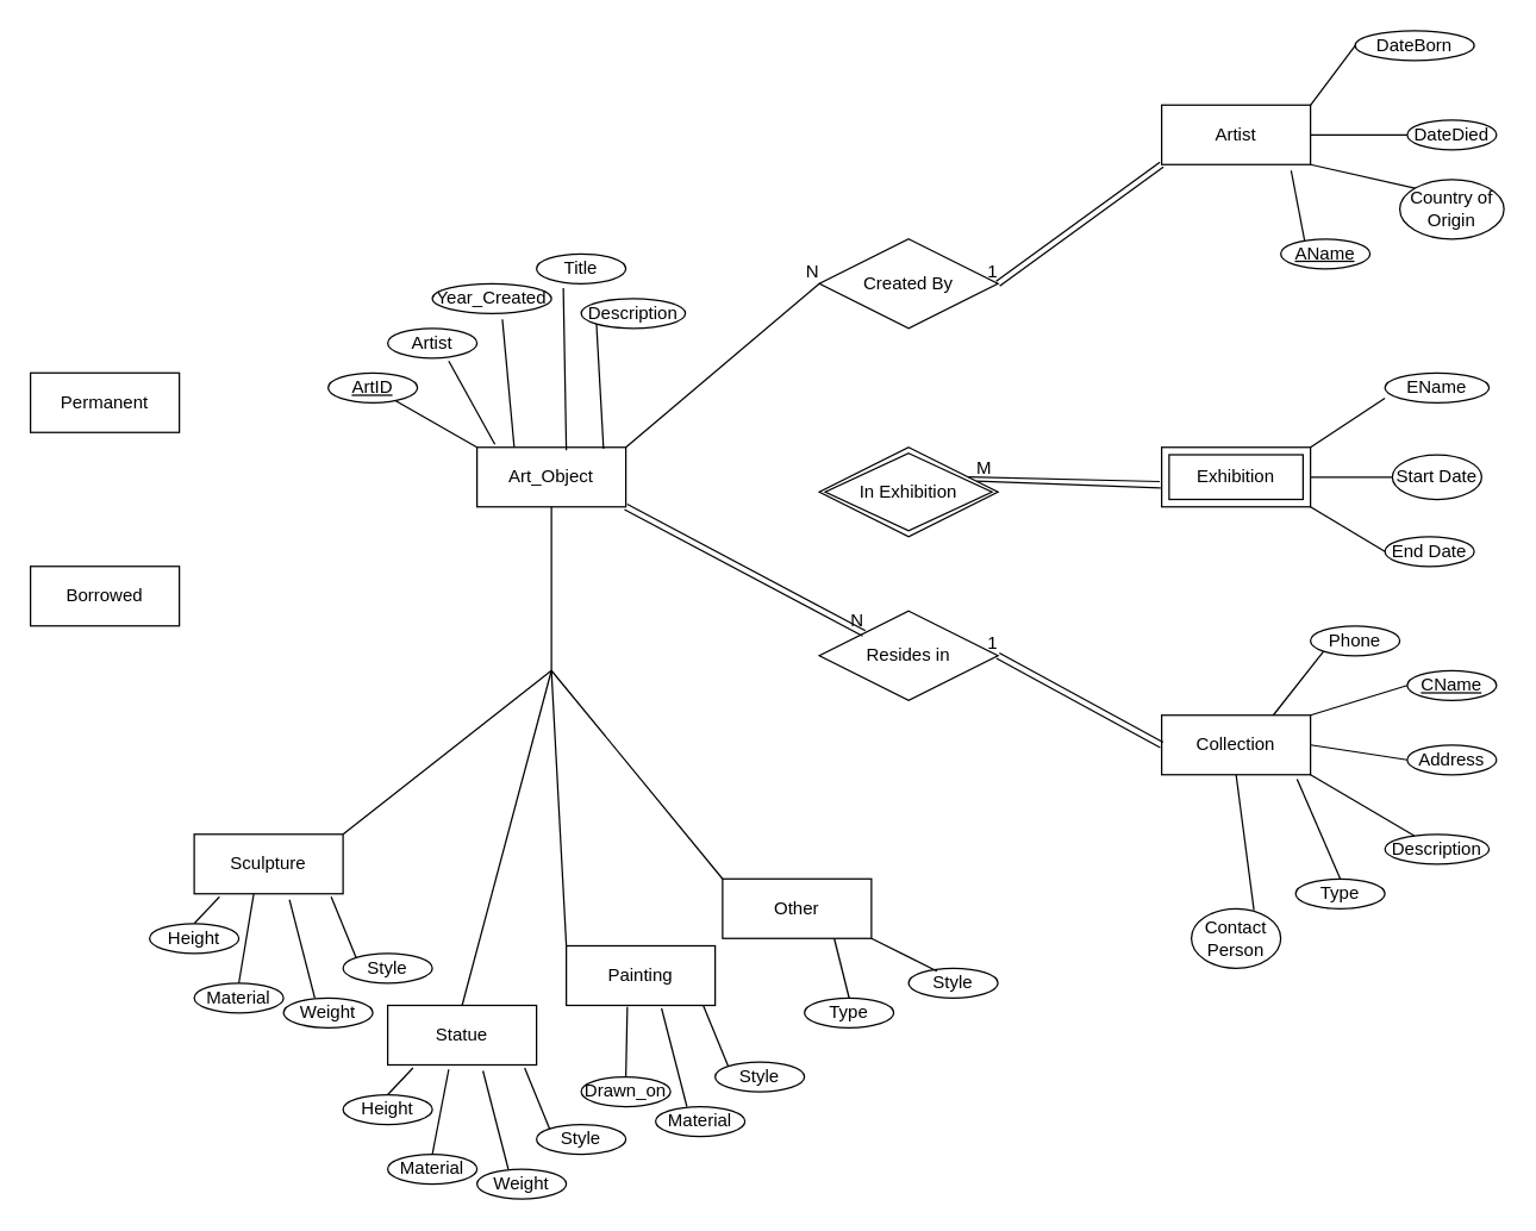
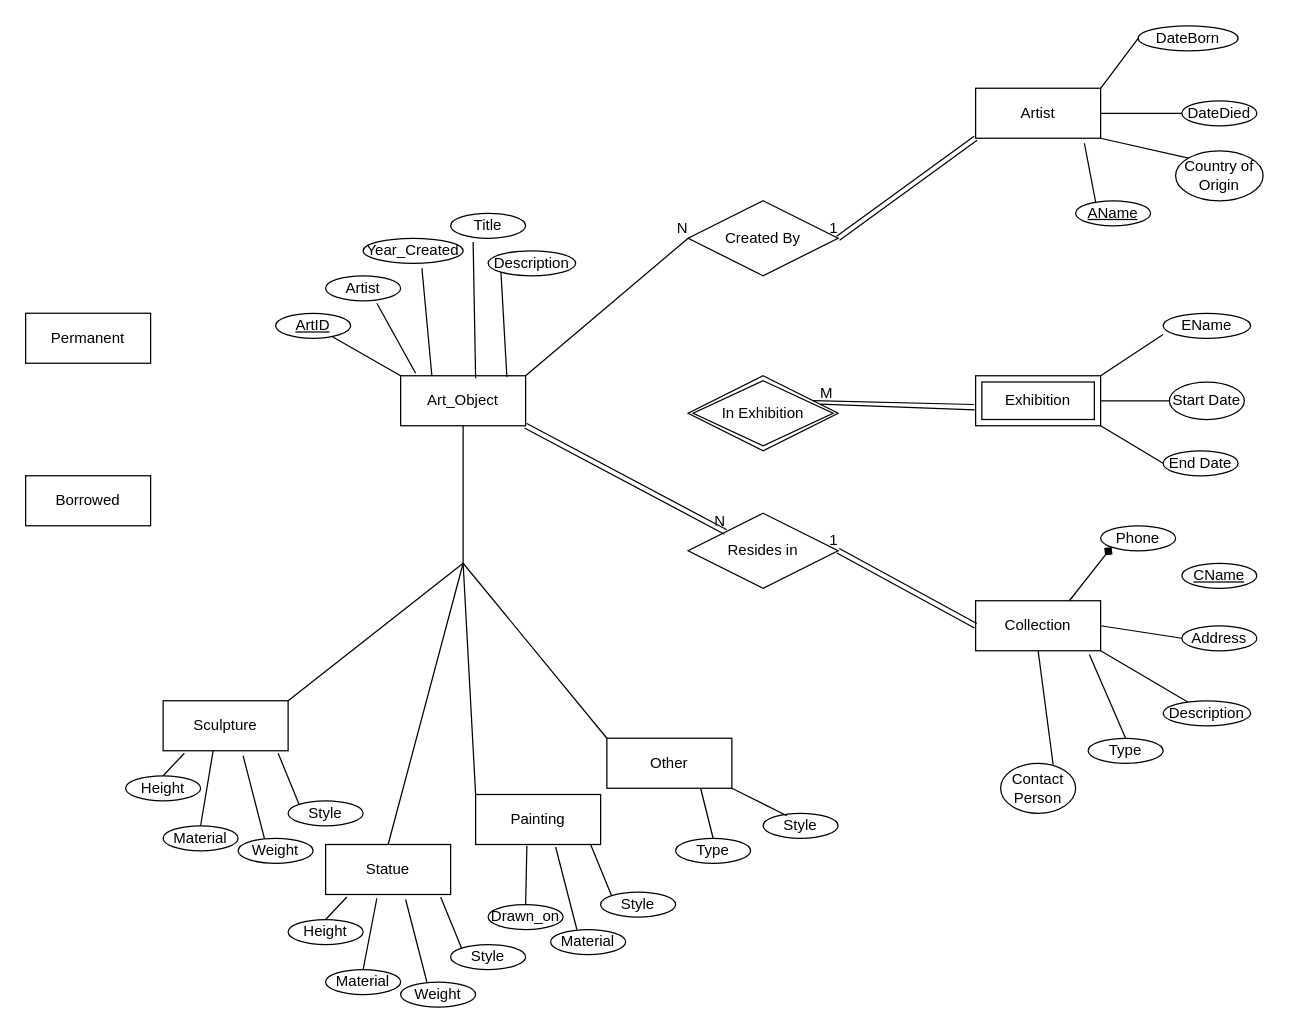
- <mxCell id="81" value="" style="endArrow=none;html=1;entryX=0;entryY=1;entryDx=0;entryDy=0;exitX=0.75;exitY=0;exitDx=0;exitDy=0;" edge="1" parent="1" source="43" target="80"><mxGeometry width="50" height="50" relative="1" as="geometry"><mxPoint x="1050" y="390" as="sourcePoint" /><mxPoint x="1100" y="340" as="targetPoint" /></mxGeometry></mxCell>
+ <mxCell id="81" value="" style="endArrow=diamond;html=1;entryX=0;entryY=1;entryDx=0;entryDy=0;exitX=0.75;exitY=0;exitDx=0;exitDy=0;" edge="1" parent="1" source="43" target="80"><mxGeometry width="50" height="50" relative="1" as="geometry"><mxPoint x="1050" y="390" as="sourcePoint" /><mxPoint x="1100" y="340" as="targetPoint" /></mxGeometry></mxCell>
- <mxCell id="79" value="" style="endArrow=none;html=1;entryX=1;entryY=0;entryDx=0;entryDy=0;exitX=0;exitY=0.5;exitDx=0;exitDy=0;" edge="1" parent="1" source="75" target="43"><mxGeometry width="50" height="50" relative="1" as="geometry"><mxPoint x="940" y="460" as="sourcePoint" /><mxPoint x="1100" y="340" as="targetPoint" /></mxGeometry></mxCell>
